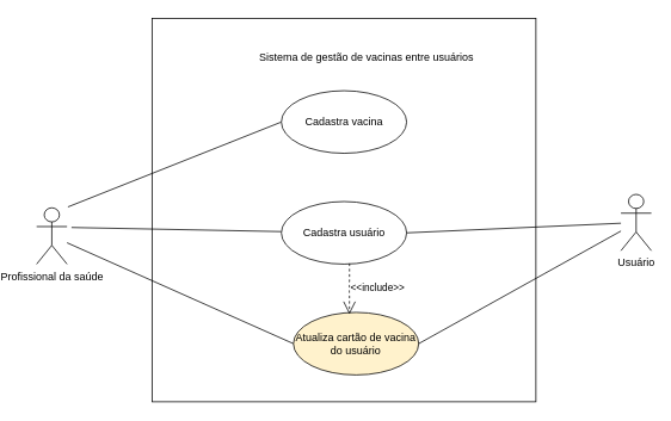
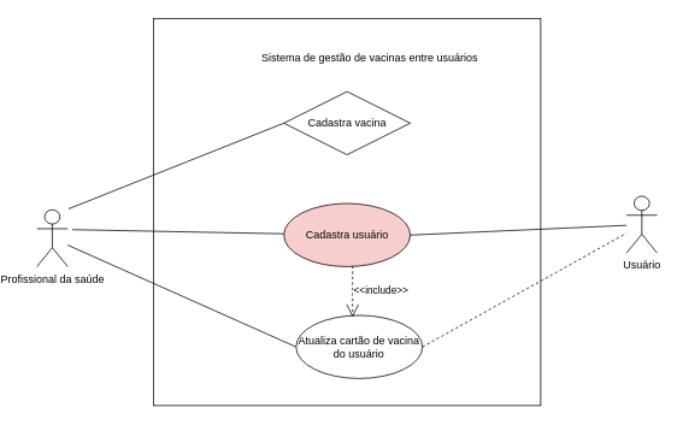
- <mxCell id="8" value="Cadastra vacina" style="ellipse;whiteSpace=wrap;html=1;" vertex="1" parent="1"><mxGeometry x="293.5" y="101" width="140" height="70" as="geometry" /></mxCell>
+ <mxCell id="8" value="Cadastra vacina" style="rhombus;whiteSpace=wrap;html=1;" vertex="1" parent="1"><mxGeometry x="293.5" y="101" width="140" height="70" as="geometry" /></mxCell>
- <mxCell id="9" value="Cadastra usuário" style="ellipse;whiteSpace=wrap;html=1;" vertex="1" parent="1"><mxGeometry x="293.5" y="225" width="140" height="70" as="geometry" /></mxCell>
+ <mxCell id="9" value="Cadastra usuário" style="ellipse;whiteSpace=wrap;html=1;fillColor=#f8cecc;" vertex="1" parent="1"><mxGeometry x="293.5" y="225" width="140" height="70" as="geometry" /></mxCell>
- <mxCell id="13" value="" style="endArrow=none;html=1;rounded=0;exitX=1;exitY=0.5;exitDx=0;exitDy=0;" edge="1" parent="1" source="10" target="11"><mxGeometry width="50" height="50" relative="1" as="geometry"><mxPoint x="439" y="352" as="sourcePoint" /><mxPoint x="702" y="330" as="targetPoint" /></mxGeometry></mxCell>
+ <mxCell id="13" value="" style="endArrow=none;html=1;rounded=0;exitX=1;exitY=0.5;exitDx=0;exitDy=0;dashed=1;" edge="1" parent="1" source="10" target="11"><mxGeometry width="50" height="50" relative="1" as="geometry"><mxPoint x="439" y="352" as="sourcePoint" /><mxPoint x="702" y="330" as="targetPoint" /></mxGeometry></mxCell>
- <mxCell id="10" value="Atualiza cartão de vacina do usuário" style="ellipse;whiteSpace=wrap;html=1;fillColor=#fff2cc;" vertex="1" parent="1"><mxGeometry x="307" y="349" width="140" height="70" as="geometry" /></mxCell>
+ <mxCell id="10" value="Atualiza cartão de vacina do usuário" style="ellipse;whiteSpace=wrap;html=1;" vertex="1" parent="1"><mxGeometry x="307" y="349" width="140" height="70" as="geometry" /></mxCell>
